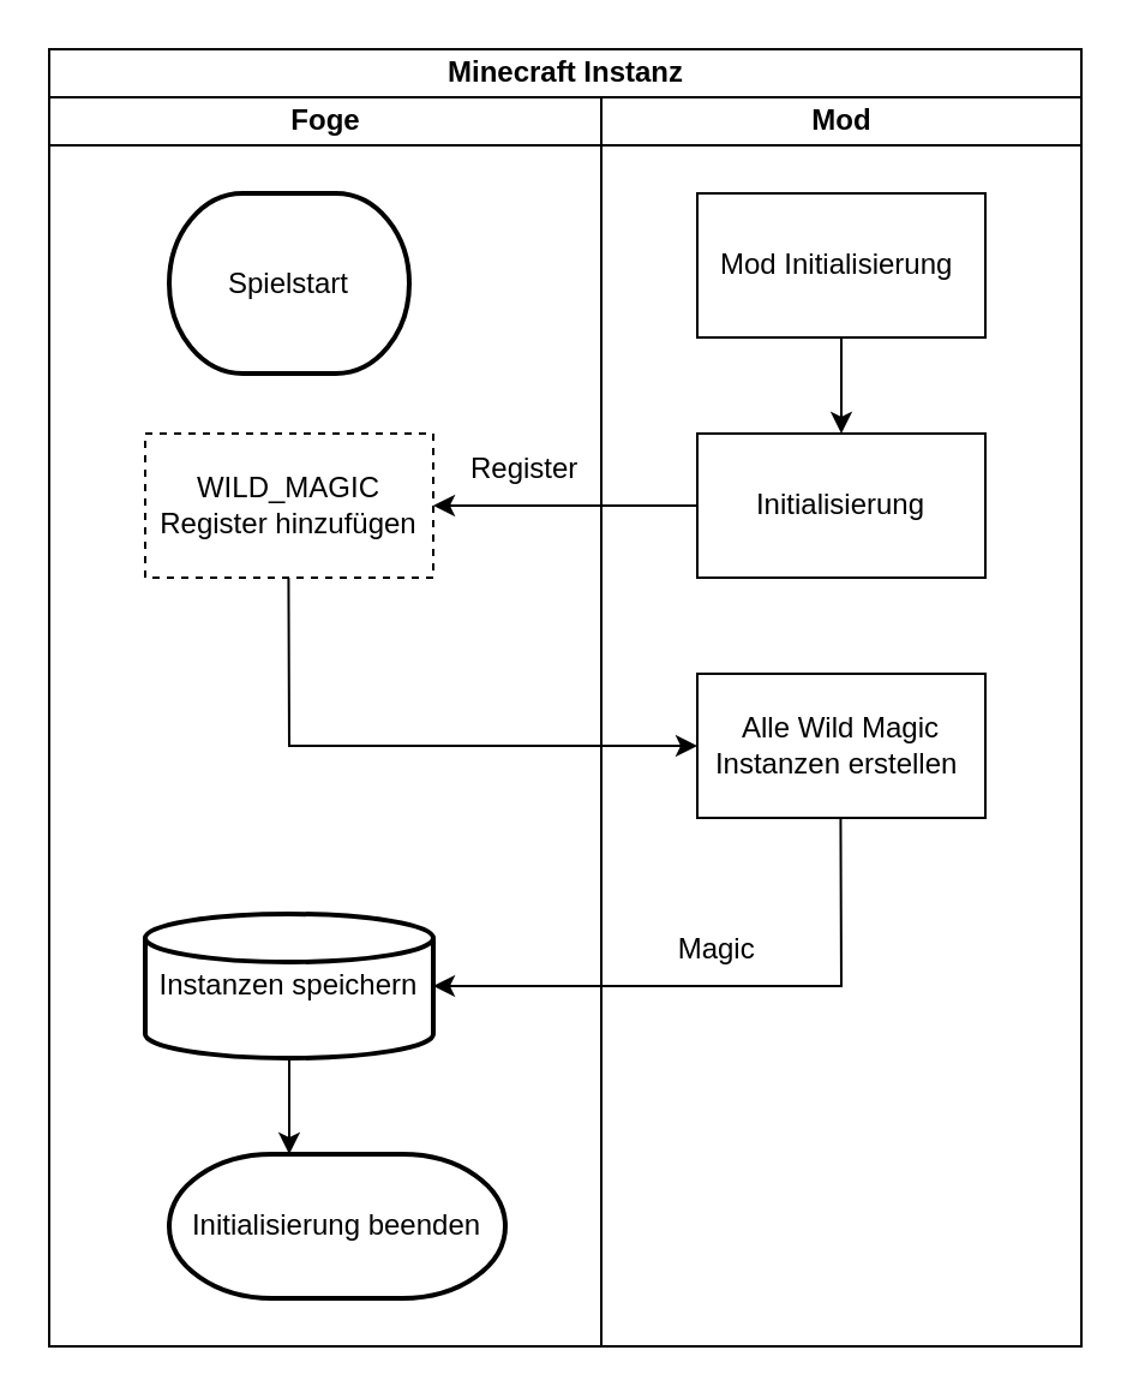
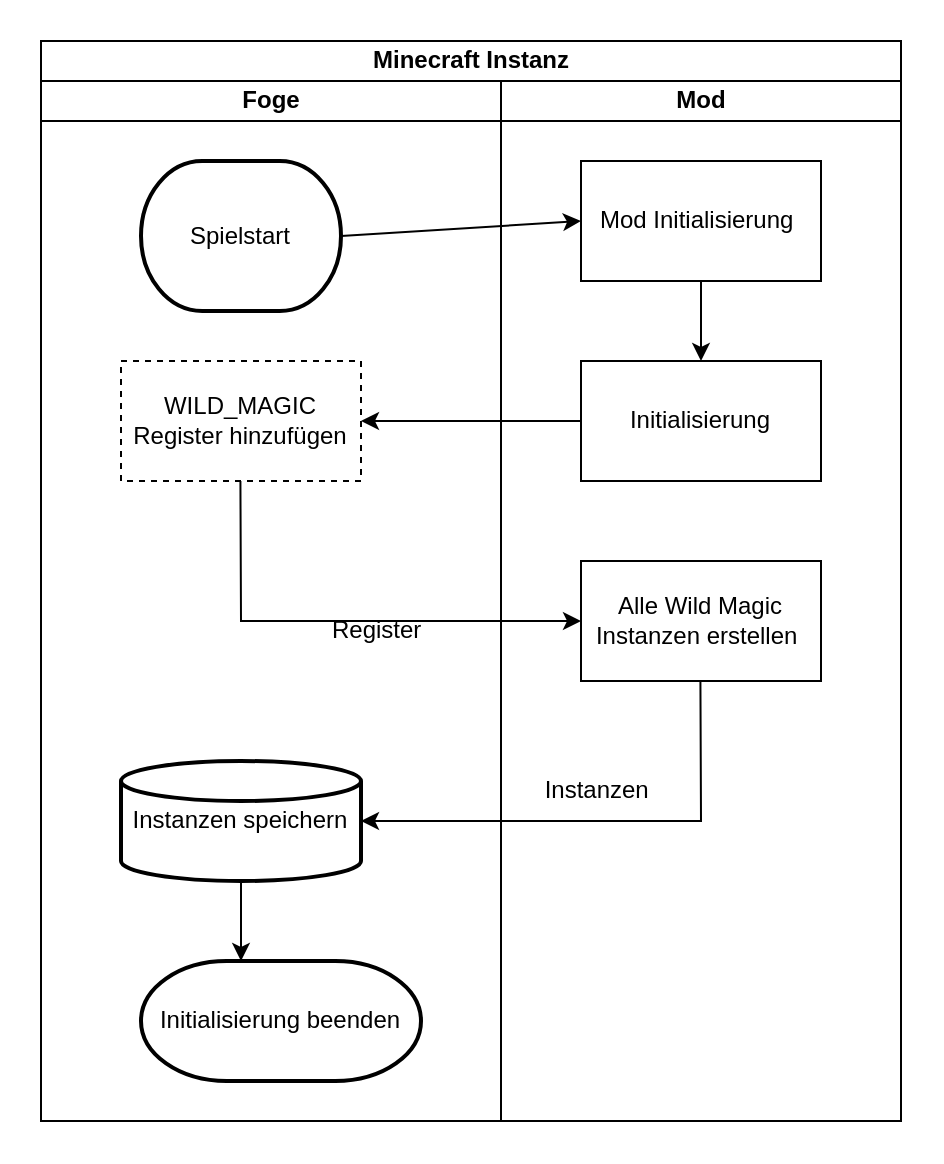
+ <mxCell id="18" value="" style="endArrow=classic;html=1;rounded=0;entryX=0;entryY=0.5;entryDx=0;entryDy=0;exitX=1;exitY=0.5;exitDx=0;exitDy=0;exitPerimeter=0;" parent="2" source="4" target="12" edge="1"><mxGeometry width="50" height="50" relative="1" as="geometry"><mxPoint x="-20" y="110" as="sourcePoint" /><mxPoint x="-230" y="90" as="targetPoint" /><Array as="points" /></mxGeometry></mxCell>
- <mxCell id="10" value="Register&amp;nbsp;" style="text;html=1;strokeColor=none;fillColor=none;align=center;verticalAlign=middle;whiteSpace=wrap;rounded=0;" parent="3" vertex="1"><mxGeometry x="170" y="140" width="60" height="30" as="geometry" /></mxCell>
+ <mxCell id="10" value="Register&amp;nbsp;" style="text;html=1;strokeColor=none;fillColor=none;align=center;verticalAlign=middle;whiteSpace=wrap;rounded=0;" parent="3" vertex="1"><mxGeometry x="140" y="260" width="60" height="30" as="geometry" /></mxCell>
- <mxCell id="17" value="Magic&amp;nbsp;" style="text;html=1;strokeColor=none;fillColor=none;align=center;verticalAlign=middle;whiteSpace=wrap;rounded=0;" parent="11" vertex="1"><mxGeometry x="20" y="340" width="60" height="30" as="geometry" /></mxCell>
+ <mxCell id="17" value="Instanzen&amp;nbsp;" style="text;html=1;strokeColor=none;fillColor=none;align=center;verticalAlign=middle;whiteSpace=wrap;rounded=0;" parent="11" vertex="1"><mxGeometry x="20" y="340" width="60" height="30" as="geometry" /></mxCell>
